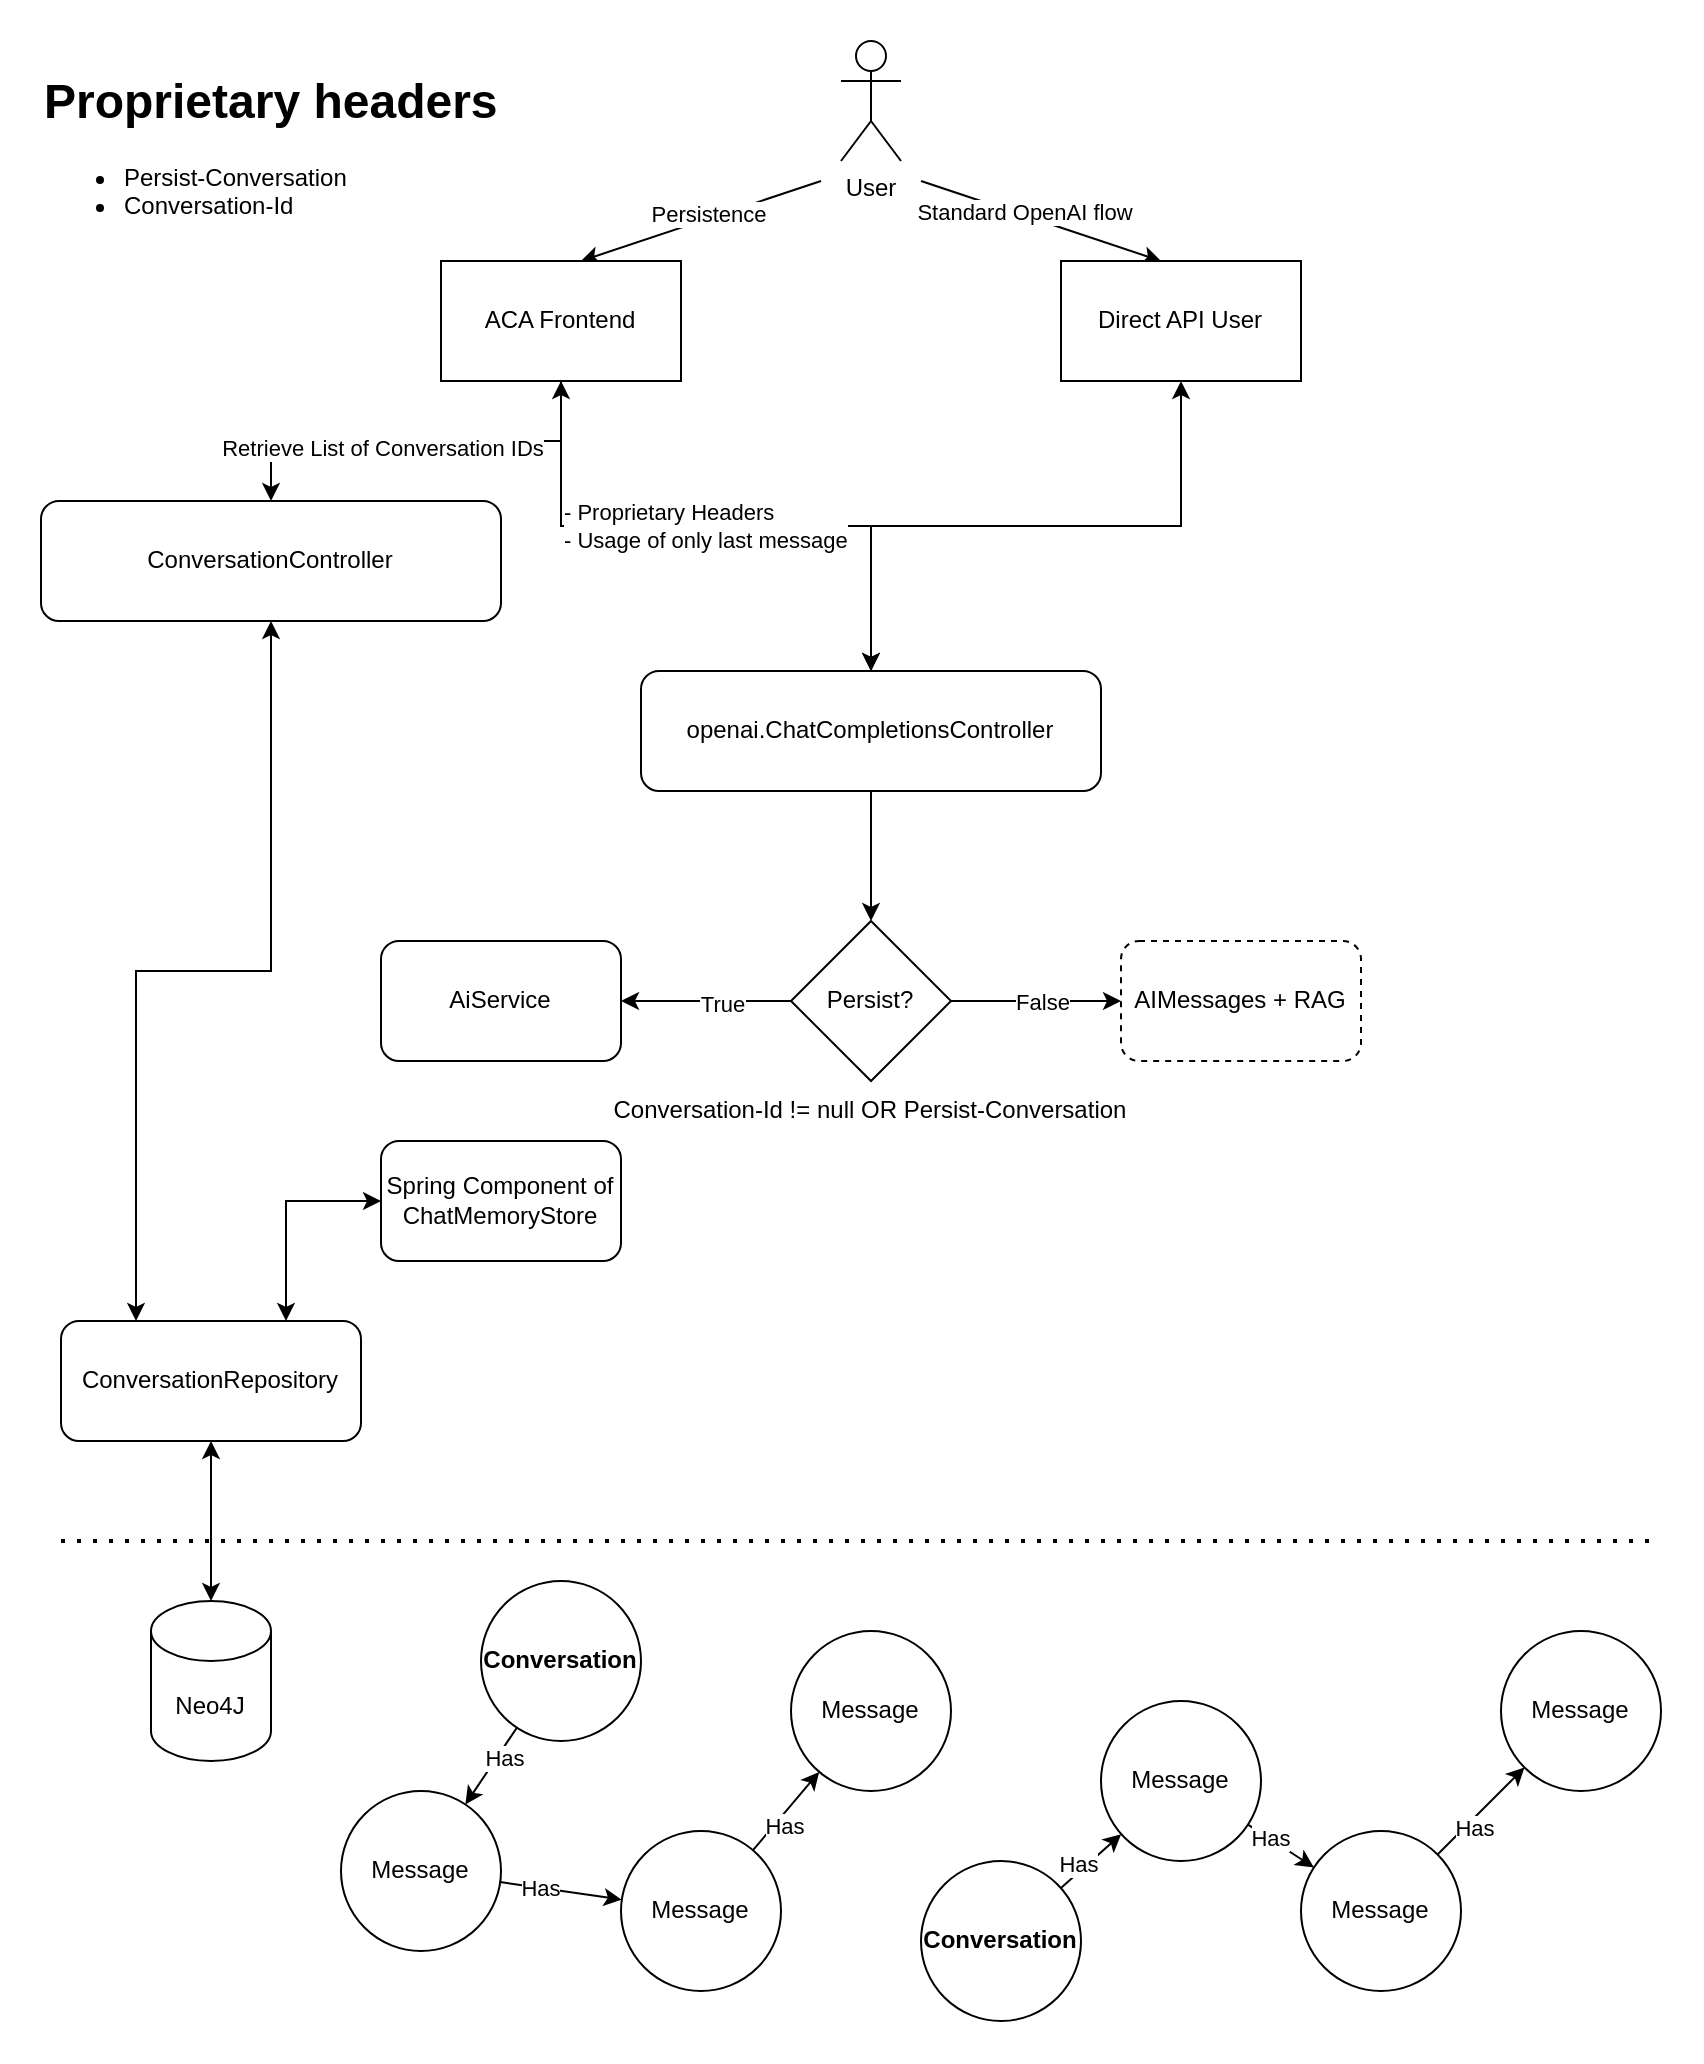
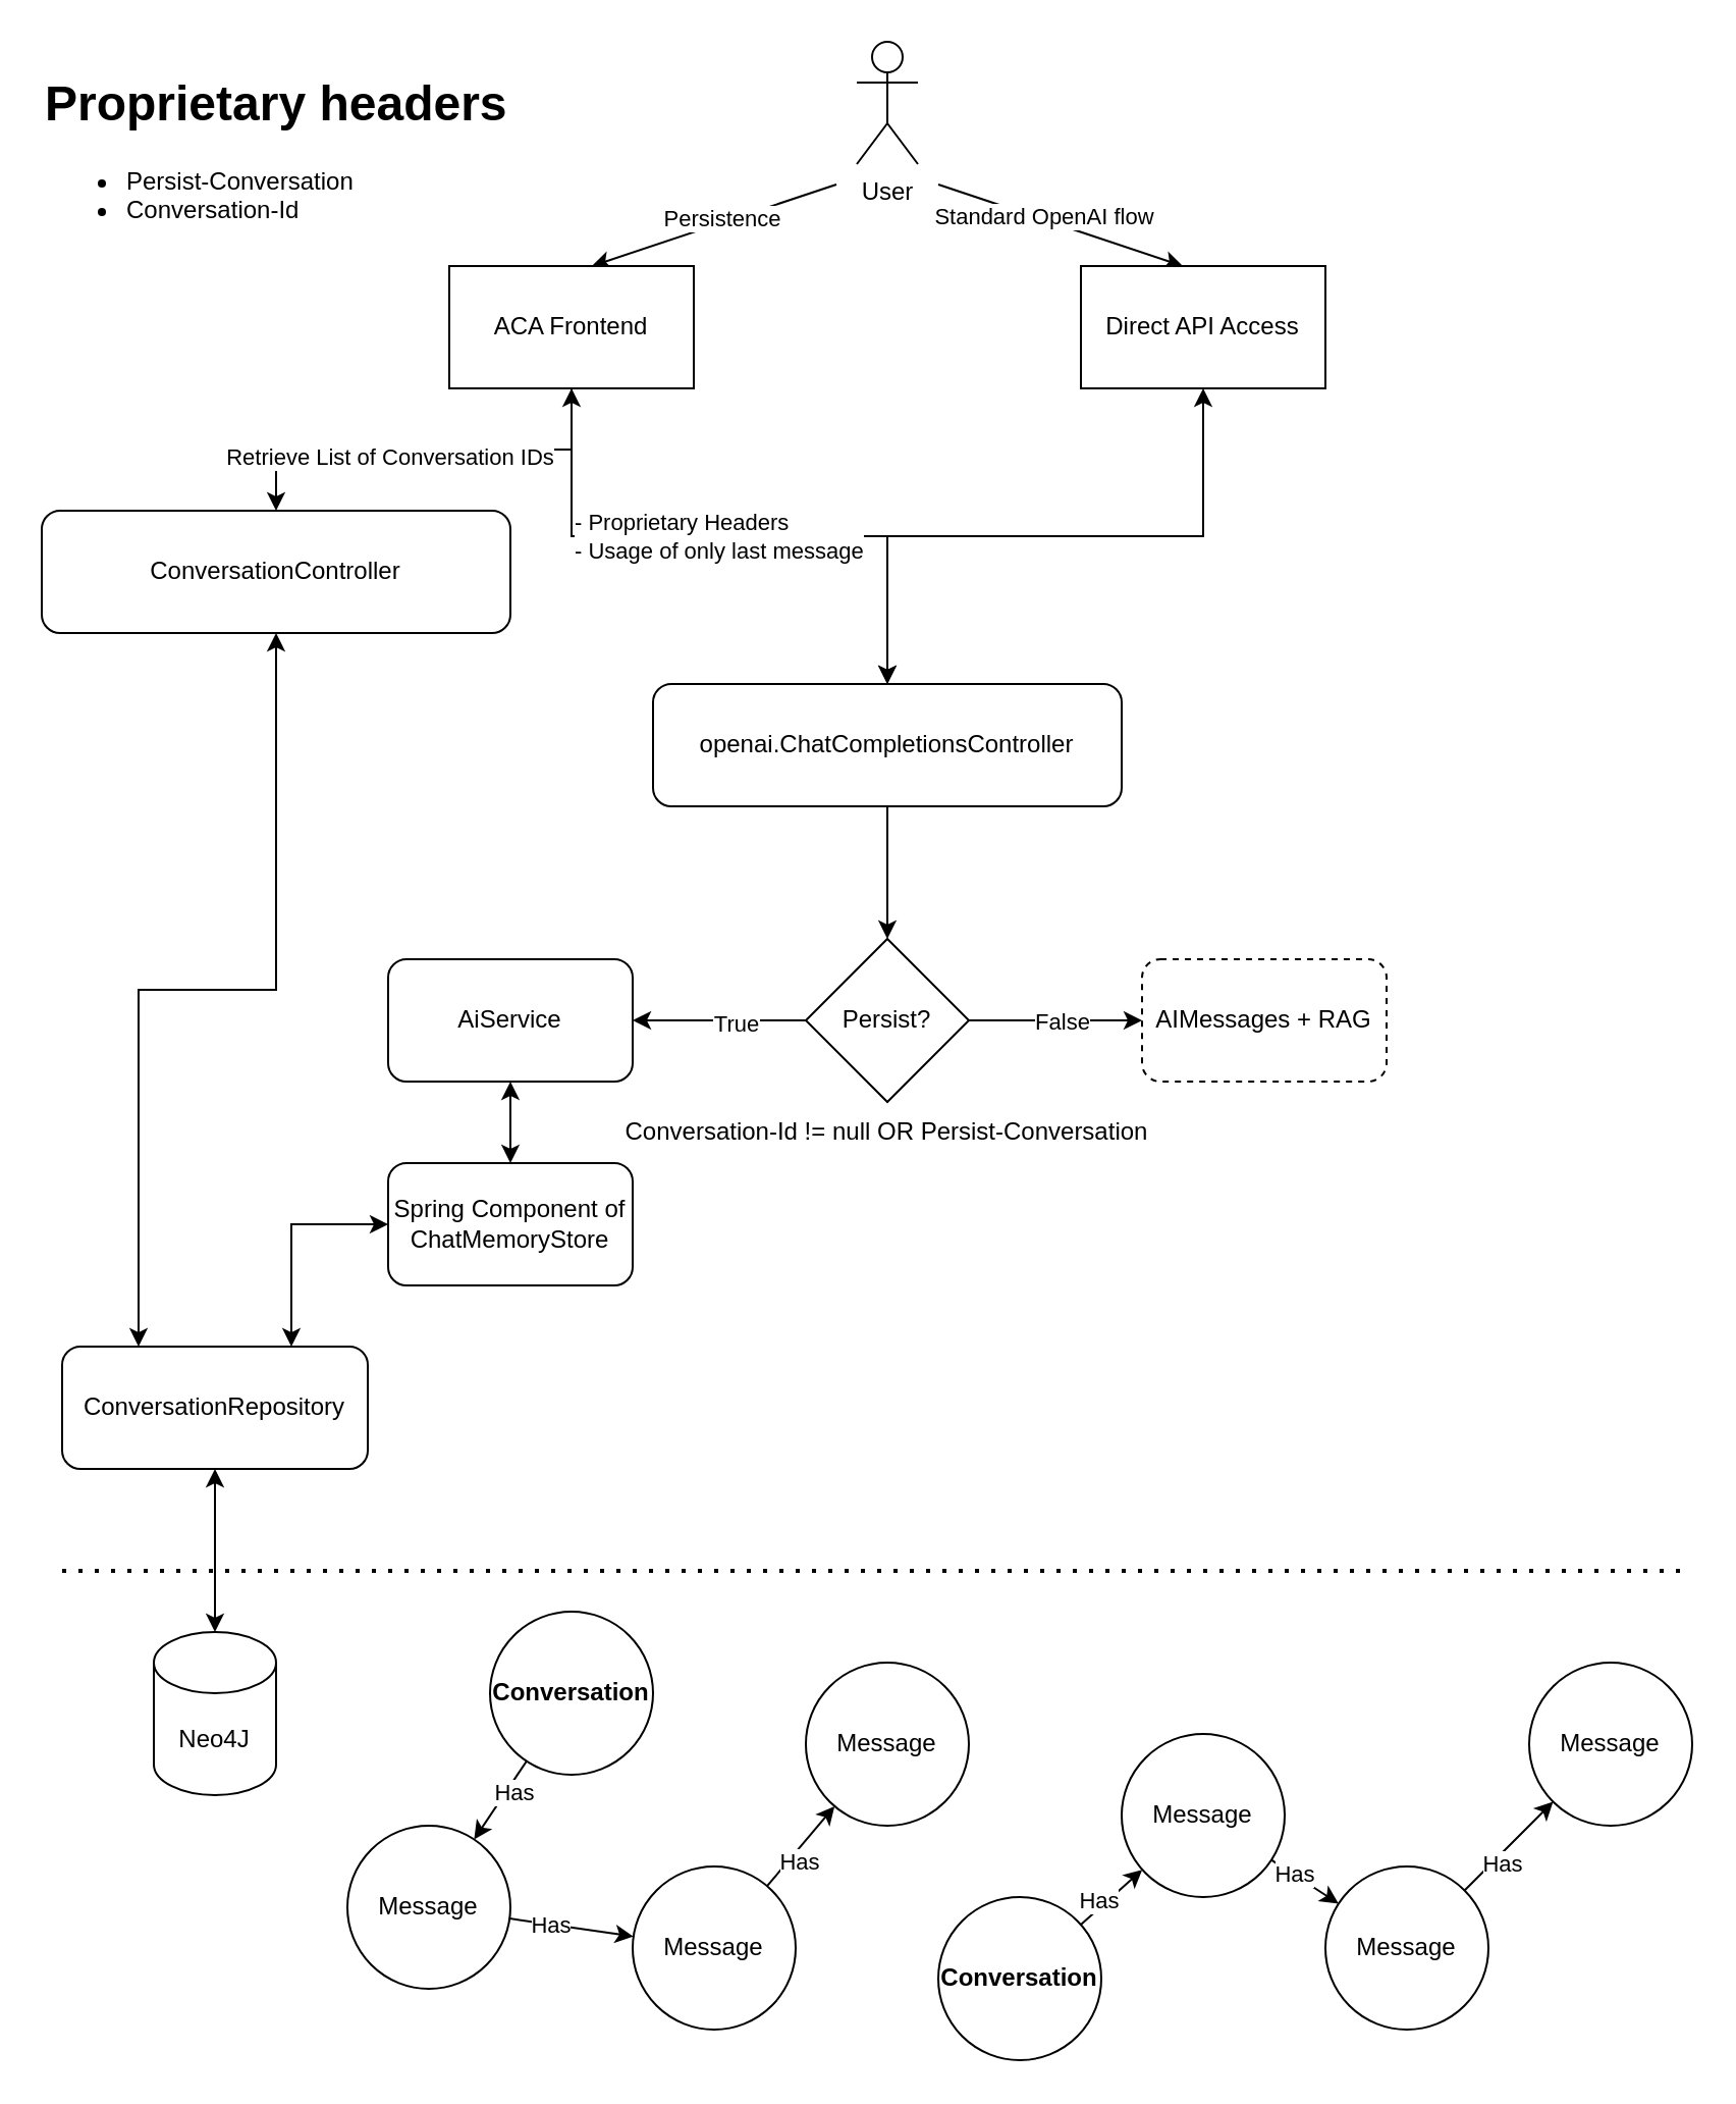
- <mxCell id="23" value="Direct API User" style="rounded=0;whiteSpace=wrap;html=1;" vertex="1" parent="1"><mxGeometry x="530" y="130" width="120" height="60" as="geometry" /></mxCell>
+ <mxCell id="23" value="Direct API Access" style="rounded=0;whiteSpace=wrap;html=1;" vertex="1" parent="1"><mxGeometry x="530" y="130" width="120" height="60" as="geometry" /></mxCell>
+ <mxCell id="39" value="" style="edgeStyle=orthogonalEdgeStyle;rounded=0;orthogonalLoop=1;jettySize=auto;html=1;startArrow=classic;startFill=1;" edge="1" parent="1" source="40" target="36"><mxGeometry relative="1" as="geometry" /></mxCell>
